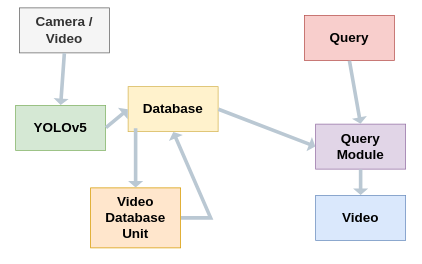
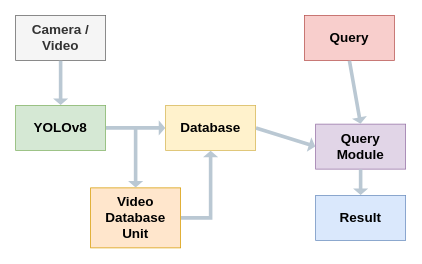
- <mxCell id="2" value="&lt;font size=&quot;1&quot; style=&quot;&quot;&gt;&lt;b style=&quot;font-size: 18px;&quot;&gt;Camera / Video&lt;/b&gt;&lt;/font&gt;" style="rounded=0;whiteSpace=wrap;html=1;fillColor=#f5f5f5;strokeColor=#666666;fontColor=#333333;" vertex="1" parent="1"><mxGeometry x="25" y="10" width="120" height="60" as="geometry" /></mxCell>
+ <mxCell id="2" value="&lt;font size=&quot;1&quot; style=&quot;&quot;&gt;&lt;b style=&quot;font-size: 18px;&quot;&gt;Camera / Video&lt;/b&gt;&lt;/font&gt;" style="rounded=0;whiteSpace=wrap;html=1;fillColor=#f5f5f5;strokeColor=#666666;fontColor=#333333;" vertex="1" parent="1"><mxGeometry x="20" y="20" width="120" height="60" as="geometry" /></mxCell>
- <mxCell id="4" value="&lt;font size=&quot;1&quot; style=&quot;&quot;&gt;&lt;b style=&quot;font-size: 18px;&quot;&gt;Database&lt;/b&gt;&lt;/font&gt;" style="rounded=0;whiteSpace=wrap;html=1;fillColor=#fff2cc;strokeColor=#d6b656;" vertex="1" parent="1"><mxGeometry x="170" y="115" width="120" height="60" as="geometry" /></mxCell>
+ <mxCell id="4" value="&lt;font size=&quot;1&quot; style=&quot;&quot;&gt;&lt;b style=&quot;font-size: 18px;&quot;&gt;Database&lt;/b&gt;&lt;/font&gt;" style="rounded=0;whiteSpace=wrap;html=1;fillColor=#fff2cc;strokeColor=#d6b656;" vertex="1" parent="1"><mxGeometry x="220" y="140" width="120" height="60" as="geometry" /></mxCell>
- <mxCell id="3" value="&lt;font size=&quot;1&quot; style=&quot;&quot;&gt;&lt;b style=&quot;font-size: 18px;&quot;&gt;YOLOv5&lt;/b&gt;&lt;/font&gt;" style="rounded=0;whiteSpace=wrap;html=1;fillColor=#d5e8d4;strokeColor=#82b366;" vertex="1" parent="1"><mxGeometry x="20" y="140" width="120" height="60" as="geometry" /></mxCell>
+ <mxCell id="3" value="&lt;font size=&quot;1&quot; style=&quot;&quot;&gt;&lt;b style=&quot;font-size: 18px;&quot;&gt;YOLOv8&lt;/b&gt;&lt;/font&gt;" style="rounded=0;whiteSpace=wrap;html=1;fillColor=#d5e8d4;strokeColor=#82b366;" vertex="1" parent="1"><mxGeometry x="20" y="140" width="120" height="60" as="geometry" /></mxCell>
- <mxCell id="7" value="&lt;font size=&quot;1&quot; style=&quot;&quot;&gt;&lt;b style=&quot;font-size: 18px;&quot;&gt;Video&lt;/b&gt;&lt;/font&gt;" style="rounded=0;whiteSpace=wrap;html=1;fillColor=#dae8fc;strokeColor=#6c8ebf;" vertex="1" parent="1"><mxGeometry x="420" y="260" width="120" height="60" as="geometry" /></mxCell>
+ <mxCell id="7" value="&lt;font size=&quot;1&quot; style=&quot;&quot;&gt;&lt;b style=&quot;font-size: 18px;&quot;&gt;Result&lt;/b&gt;&lt;/font&gt;" style="rounded=0;whiteSpace=wrap;html=1;fillColor=#dae8fc;strokeColor=#6c8ebf;" vertex="1" parent="1"><mxGeometry x="420" y="260" width="120" height="60" as="geometry" /></mxCell>
